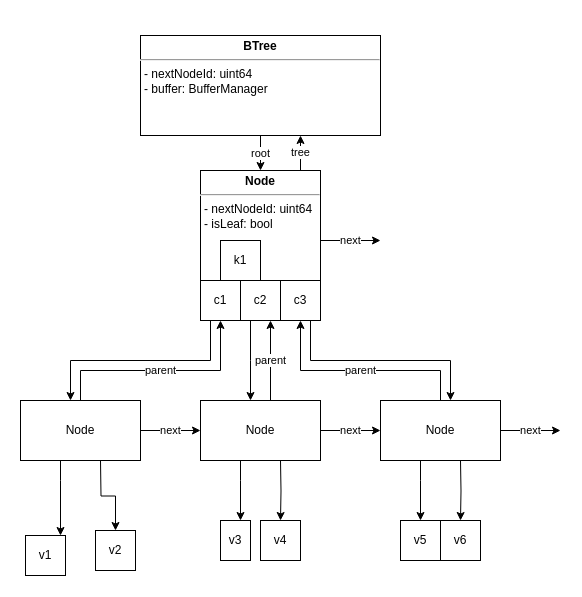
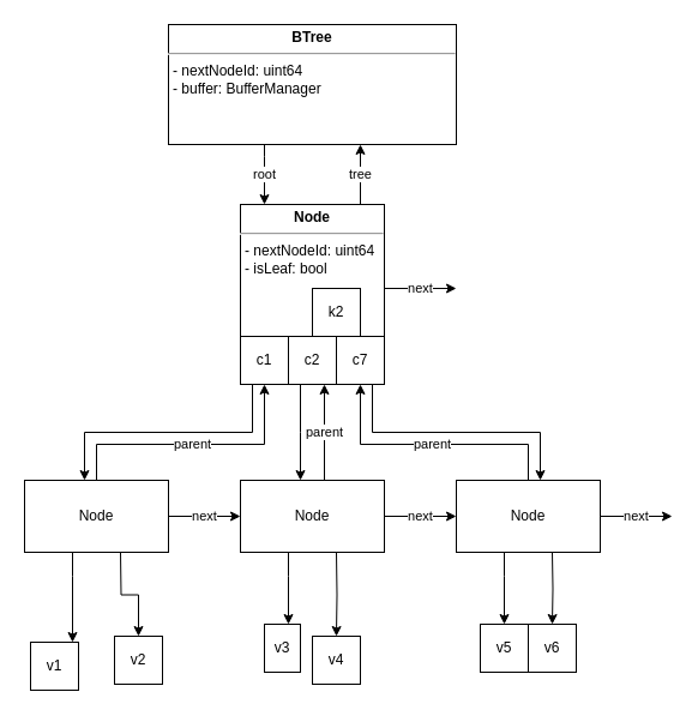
- <mxCell id="3" value="&lt;p style=&quot;margin: 4px 0px 0px ; text-align: center ; font-size: 12px&quot;&gt;&lt;b style=&quot;font-size: 12px&quot;&gt;BTree&lt;/b&gt;&lt;/p&gt;&lt;hr style=&quot;font-size: 12px&quot;&gt;&lt;p style=&quot;margin: 0px 0px 0px 4px ; font-size: 12px&quot;&gt;&lt;/p&gt;&lt;p style=&quot;margin: 0px 0px 0px 4px ; font-size: 12px&quot;&gt;&lt;span&gt;- nextNodeId: uint64&lt;/span&gt;&lt;br&gt;&lt;/p&gt;&lt;p style=&quot;margin: 0px 0px 0px 4px ; font-size: 12px&quot;&gt;- buffer: BufferManager&lt;/p&gt;" style="verticalAlign=top;align=left;overflow=fill;fontSize=12;fontFamily=Helvetica;html=1;fillColor=none;" parent="1" vertex="1"><mxGeometry x="140" y="35" width="240" height="100" as="geometry" /></mxCell>
+ <mxCell id="3" value="&lt;p style=&quot;margin: 4px 0px 0px ; text-align: center ; font-size: 12px&quot;&gt;&lt;b style=&quot;font-size: 12px&quot;&gt;BTree&lt;/b&gt;&lt;/p&gt;&lt;hr style=&quot;font-size: 12px&quot;&gt;&lt;p style=&quot;margin: 0px 0px 0px 4px ; font-size: 12px&quot;&gt;&lt;/p&gt;&lt;p style=&quot;margin: 0px 0px 0px 4px ; font-size: 12px&quot;&gt;&lt;span&gt;- nextNodeId: uint64&lt;/span&gt;&lt;br&gt;&lt;/p&gt;&lt;p style=&quot;margin: 0px 0px 0px 4px ; font-size: 12px&quot;&gt;- buffer: BufferManager&lt;/p&gt;" style="verticalAlign=top;align=left;overflow=fill;fontSize=12;fontFamily=Helvetica;html=1;fillColor=none;" parent="1" vertex="1"><mxGeometry x="140" y="20" width="240" height="100" as="geometry" /></mxCell>
- <mxCell id="13" value="k1" style="whiteSpace=wrap;html=1;aspect=fixed;fillColor=none;" vertex="1" parent="1"><mxGeometry x="220" y="240" width="40" height="40" as="geometry" /></mxCell>
+ <mxCell id="14" value="k2" style="whiteSpace=wrap;html=1;aspect=fixed;fillColor=none;" vertex="1" parent="1"><mxGeometry x="260" y="240" width="40" height="40" as="geometry" /></mxCell>
- <mxCell id="12" value="c3" style="whiteSpace=wrap;html=1;aspect=fixed;fillColor=none;" vertex="1" parent="1"><mxGeometry x="280" y="280" width="40" height="40" as="geometry" /></mxCell>
+ <mxCell id="12" value="c7" style="whiteSpace=wrap;html=1;aspect=fixed;fillColor=none;" vertex="1" parent="1"><mxGeometry x="280" y="280" width="40" height="40" as="geometry" /></mxCell>
- <mxCell id="31" value="v4" style="whiteSpace=wrap;html=1;aspect=fixed;fillColor=none;" vertex="1" parent="1"><mxGeometry x="260" y="520" width="40" height="40" as="geometry" /></mxCell>
+ <mxCell id="31" value="v4" style="whiteSpace=wrap;html=1;aspect=fixed;fillColor=none;" vertex="1" parent="1"><mxGeometry x="260" y="530" width="40" height="40" as="geometry" /></mxCell>
